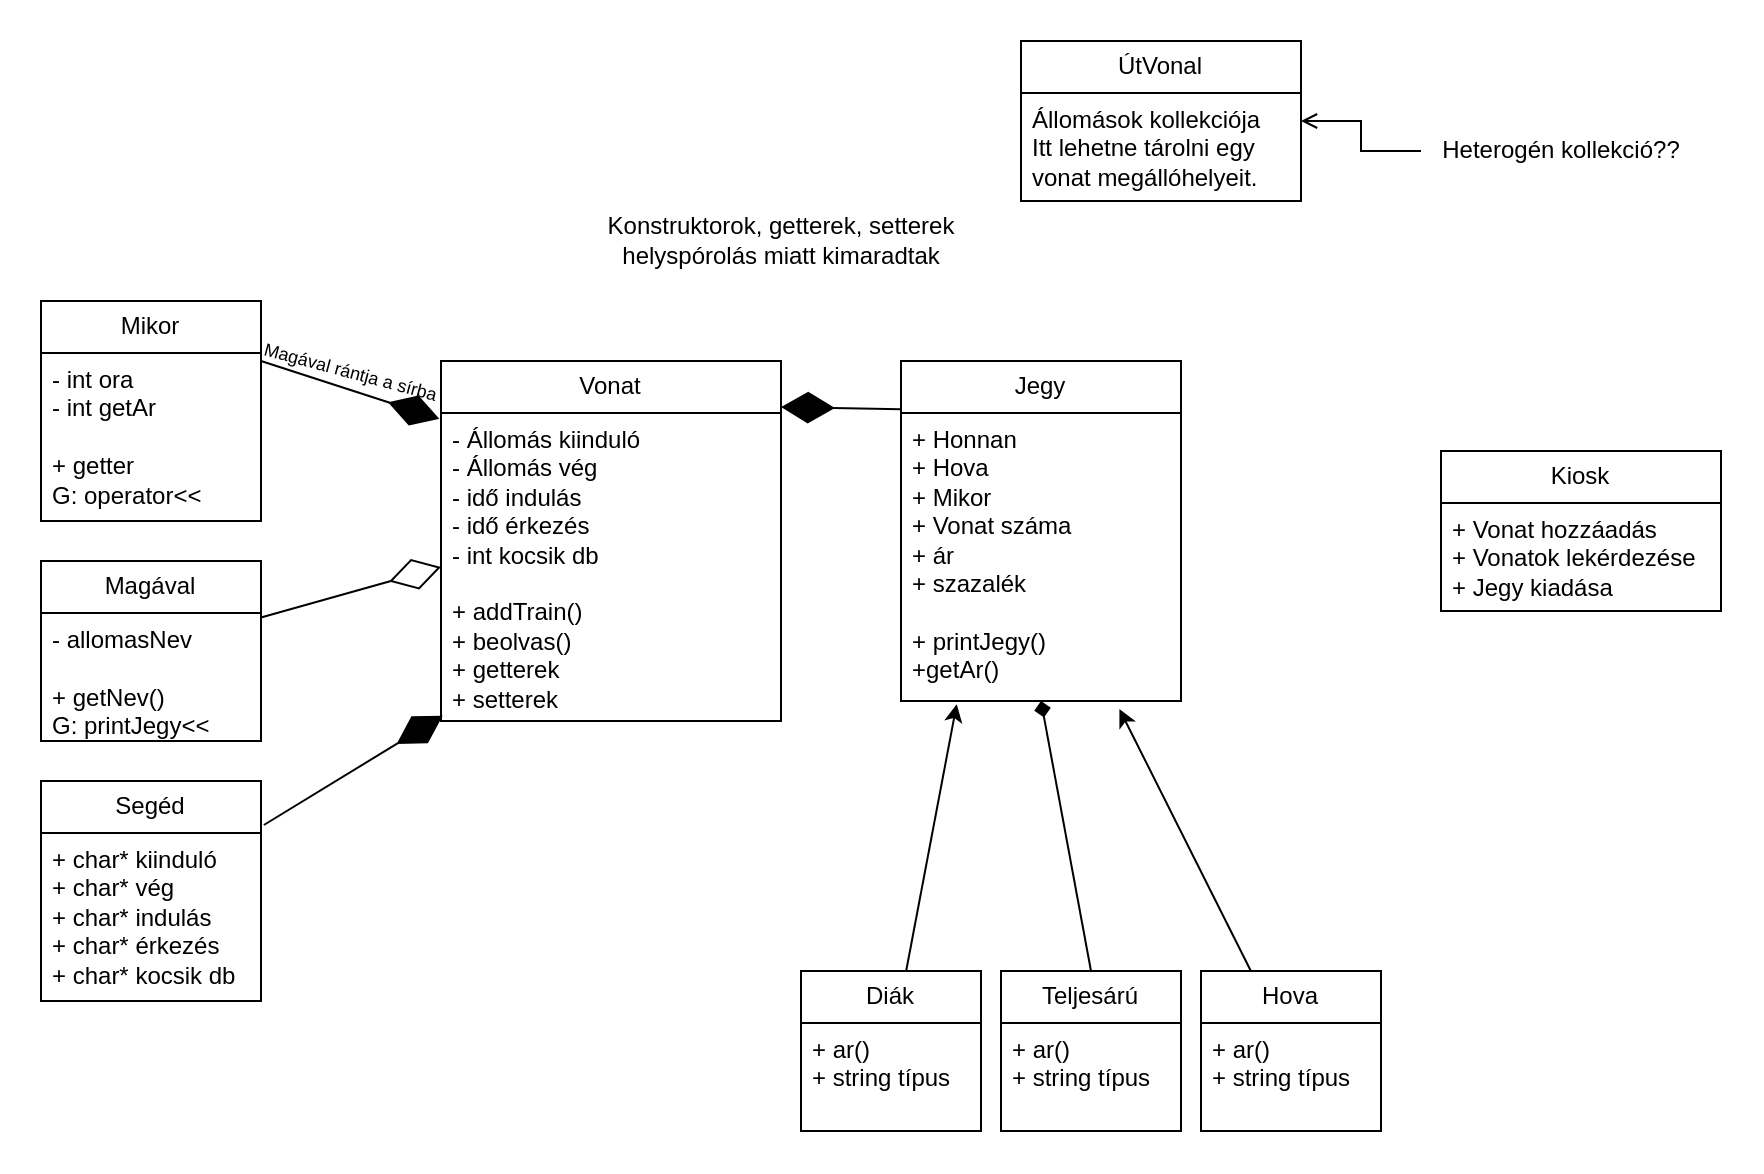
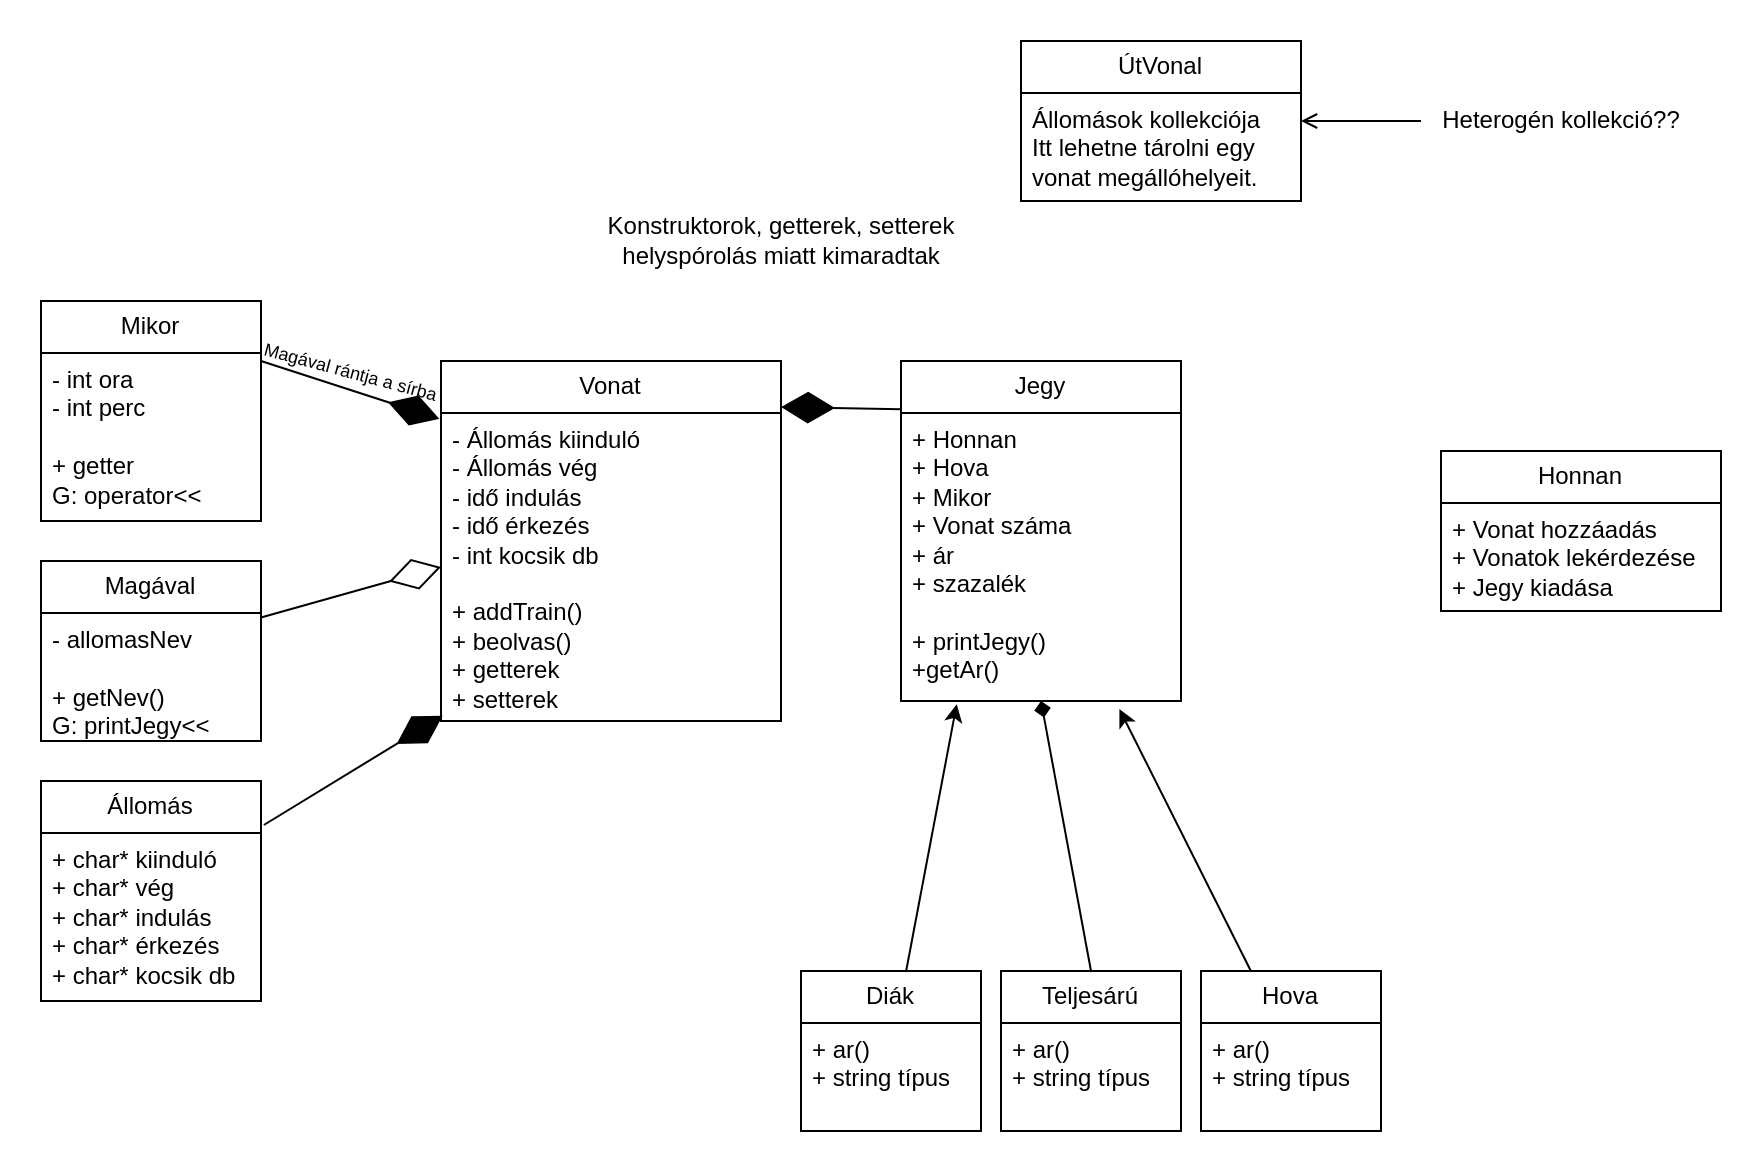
- <mxCell id="24" value="Heterogén kollekció??" style="text;html=1;align=center;verticalAlign=middle;resizable=0;points=[];autosize=1;strokeColor=none;fillColor=none;" parent="1" vertex="1"><mxGeometry x="710" y="60" width="140" height="30" as="geometry" /></mxCell>
+ <mxCell id="24" value="Heterogén kollekció??" style="text;html=1;align=center;verticalAlign=middle;resizable=0;points=[];autosize=1;strokeColor=none;fillColor=none;" parent="1" vertex="1"><mxGeometry x="710" y="45" width="140" height="30" as="geometry" /></mxCell>
- <mxCell id="29" value="&lt;div&gt;- int ora&lt;/div&gt;&lt;div&gt;- int getAr&lt;/div&gt;&lt;div&gt;&lt;br&gt;&lt;/div&gt;&lt;div&gt;+ getter&lt;br&gt;G: operator&amp;lt;&amp;lt;&lt;br&gt;&lt;/div&gt;&lt;div&gt;&lt;br&gt;&lt;/div&gt;" style="text;strokeColor=none;fillColor=none;align=left;verticalAlign=top;spacingLeft=4;spacingRight=4;overflow=hidden;rotatable=0;points=[[0,0.5],[1,0.5]];portConstraint=eastwest;whiteSpace=wrap;html=1;" vertex="1" parent="28"><mxGeometry y="26" width="110" height="84" as="geometry" /></mxCell>
+ <mxCell id="29" value="&lt;div&gt;- int ora&lt;/div&gt;&lt;div&gt;- int perc&lt;/div&gt;&lt;div&gt;&lt;br&gt;&lt;/div&gt;&lt;div&gt;+ getter&lt;br&gt;G: operator&amp;lt;&amp;lt;&lt;br&gt;&lt;/div&gt;&lt;div&gt;&lt;br&gt;&lt;/div&gt;" style="text;strokeColor=none;fillColor=none;align=left;verticalAlign=top;spacingLeft=4;spacingRight=4;overflow=hidden;rotatable=0;points=[[0,0.5],[1,0.5]];portConstraint=eastwest;whiteSpace=wrap;html=1;" vertex="1" parent="28"><mxGeometry y="26" width="110" height="84" as="geometry" /></mxCell>
- <mxCell id="8" value="&lt;div&gt;Kiosk&lt;/div&gt;" style="swimlane;fontStyle=0;childLayout=stackLayout;horizontal=1;startSize=26;fillColor=none;horizontalStack=0;resizeParent=1;resizeParentMax=0;resizeLast=0;collapsible=1;marginBottom=0;whiteSpace=wrap;html=1;" parent="1" vertex="1"><mxGeometry x="720" y="225" width="140" height="80" as="geometry" /></mxCell>
+ <mxCell id="8" value="&lt;div&gt;Honnan&lt;/div&gt;" style="swimlane;fontStyle=0;childLayout=stackLayout;horizontal=1;startSize=26;fillColor=none;horizontalStack=0;resizeParent=1;resizeParentMax=0;resizeLast=0;collapsible=1;marginBottom=0;whiteSpace=wrap;html=1;" parent="1" vertex="1"><mxGeometry x="720" y="225" width="140" height="80" as="geometry" /></mxCell>
- <mxCell id="25" value="Segéd" style="swimlane;fontStyle=0;childLayout=stackLayout;horizontal=1;startSize=26;fillColor=none;horizontalStack=0;resizeParent=1;resizeParentMax=0;resizeLast=0;collapsible=1;marginBottom=0;whiteSpace=wrap;html=1;" vertex="1" parent="1"><mxGeometry x="20" y="390" width="110" height="110" as="geometry" /></mxCell>
+ <mxCell id="25" value="Állomás" style="swimlane;fontStyle=0;childLayout=stackLayout;horizontal=1;startSize=26;fillColor=none;horizontalStack=0;resizeParent=1;resizeParentMax=0;resizeLast=0;collapsible=1;marginBottom=0;whiteSpace=wrap;html=1;" vertex="1" parent="1"><mxGeometry x="20" y="390" width="110" height="110" as="geometry" /></mxCell>
